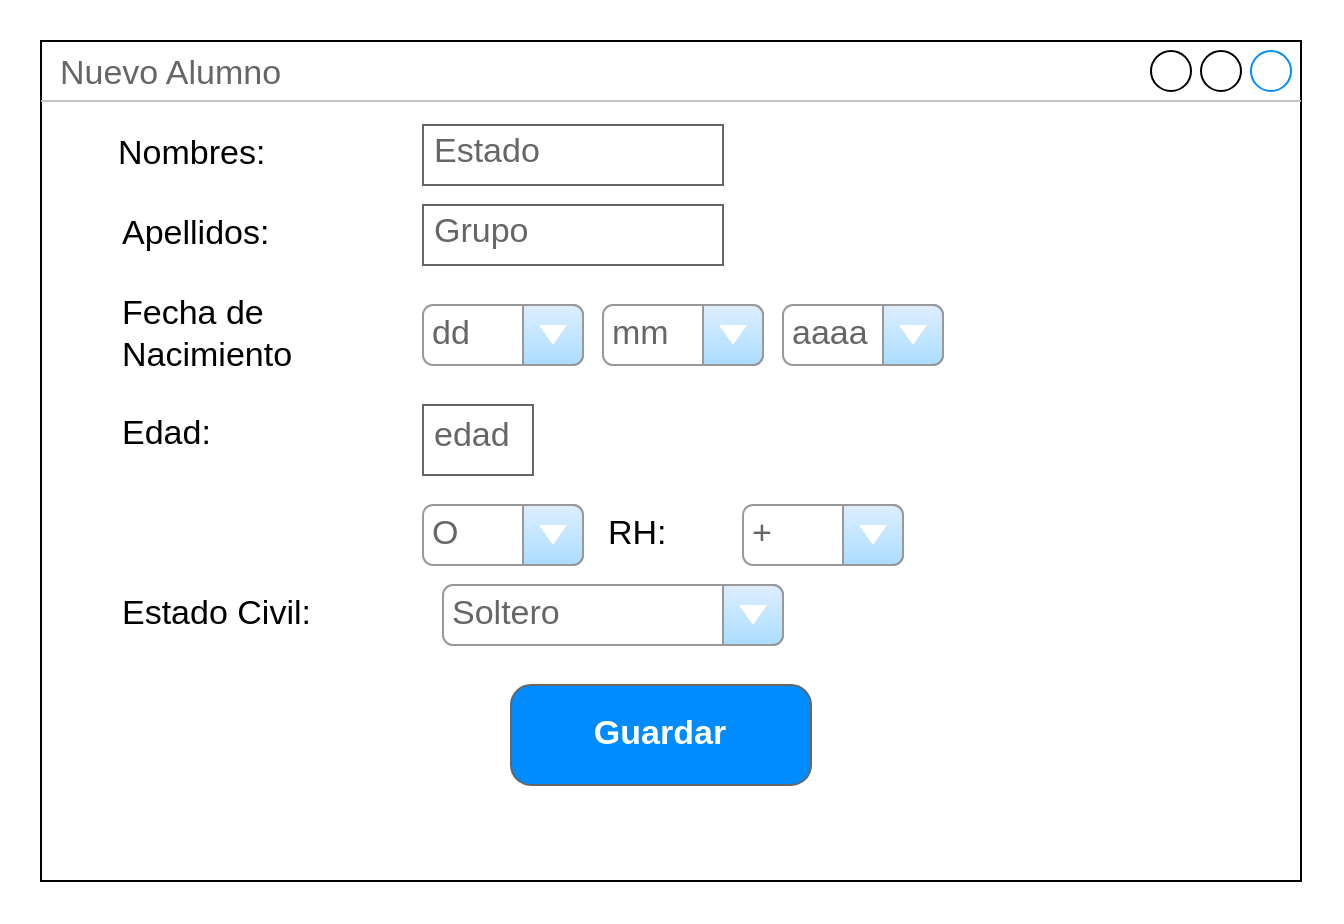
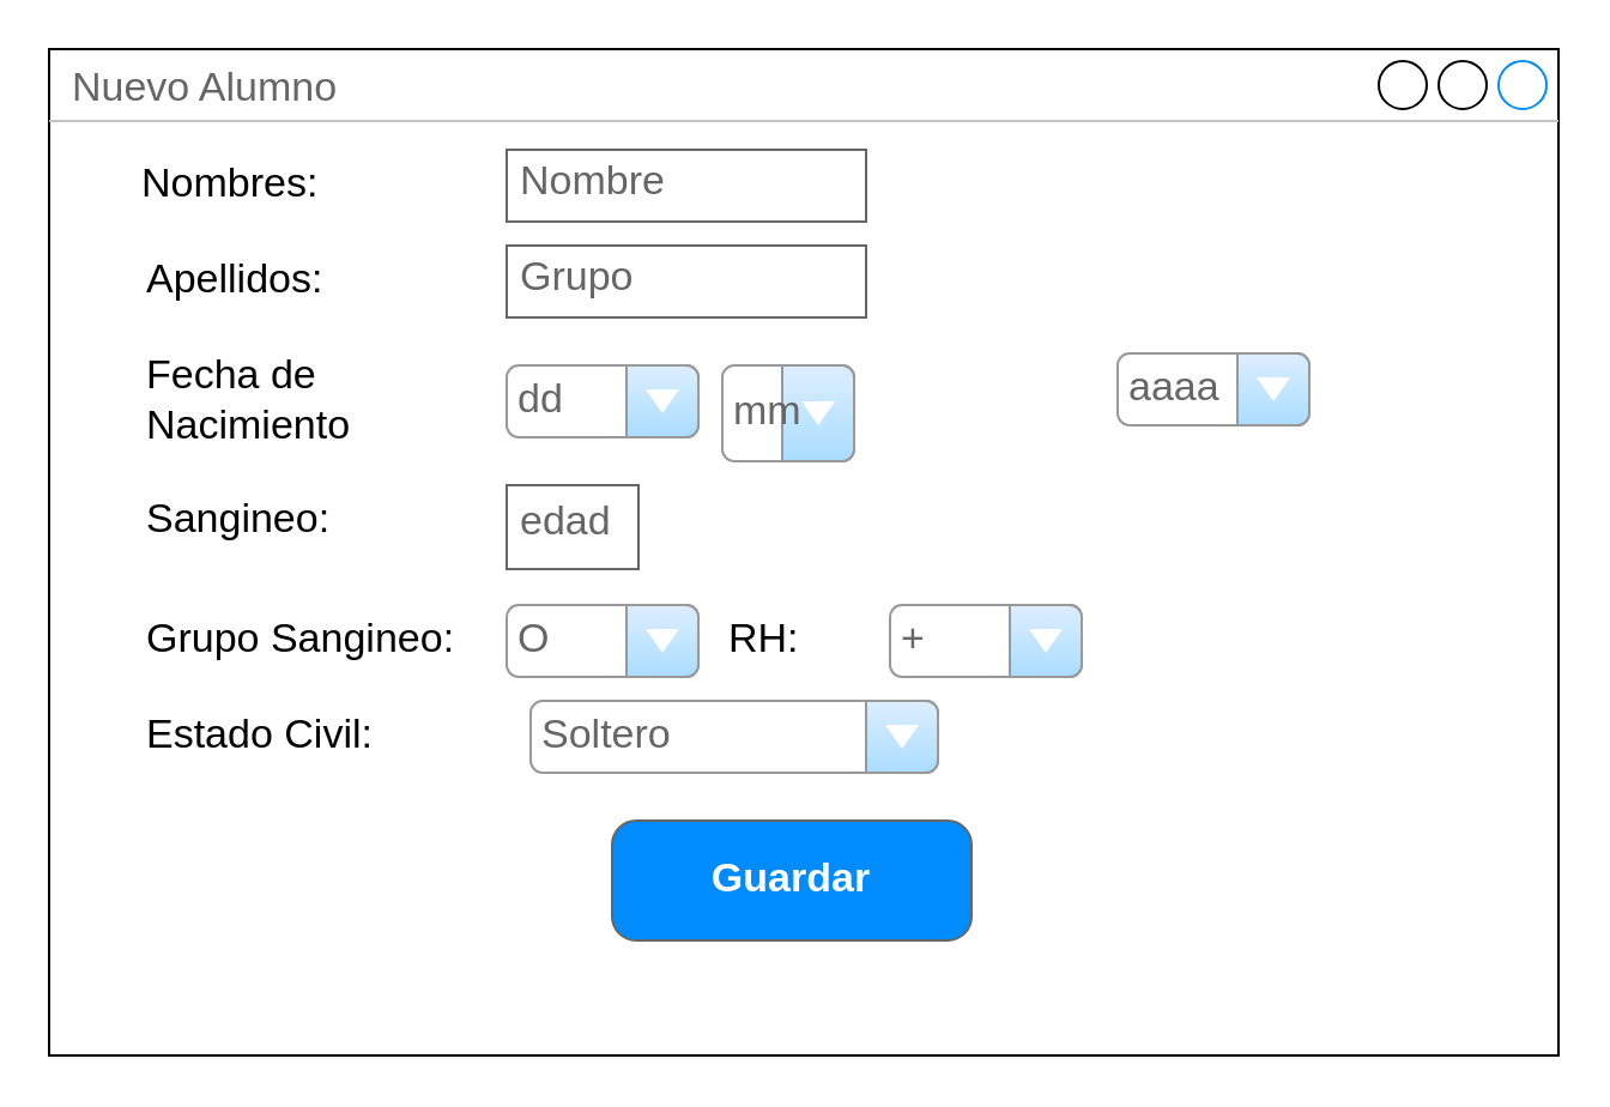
- <mxCell id="3" value="Estado" style="strokeWidth=1;shadow=0;dashed=0;align=center;html=1;shape=mxgraph.mockup.text.textBox;fontColor=#666666;align=left;fontSize=17;spacingLeft=4;spacingTop=-3;strokeColor=#666666;mainText=" vertex="1" parent="1"><mxGeometry x="211" y="62" width="150" height="30" as="geometry" /></mxCell>
+ <mxCell id="3" value="Nombre" style="strokeWidth=1;shadow=0;dashed=0;align=center;html=1;shape=mxgraph.mockup.text.textBox;fontColor=#666666;align=left;fontSize=17;spacingLeft=4;spacingTop=-3;strokeColor=#666666;mainText=" vertex="1" parent="1"><mxGeometry x="211" y="62" width="150" height="30" as="geometry" /></mxCell>
- <mxCell id="6" value="mm" style="strokeWidth=1;shadow=0;dashed=0;align=center;html=1;shape=mxgraph.mockup.forms.comboBox;strokeColor=#999999;fillColor=#ddeeff;align=left;fillColor2=#aaddff;mainText=;fontColor=#666666;fontSize=17;spacingLeft=3;" vertex="1" parent="1"><mxGeometry x="301" y="152" width="80" height="30" as="geometry" /></mxCell>
+ <mxCell id="6" value="mm" style="strokeWidth=1;shadow=0;dashed=0;align=center;html=1;shape=mxgraph.mockup.forms.comboBox;strokeColor=#999999;fillColor=#ddeeff;align=left;fillColor2=#aaddff;mainText=;fontColor=#666666;fontSize=17;spacingLeft=3;" vertex="1" parent="1"><mxGeometry x="301" y="152" width="55" height="40" as="geometry" /></mxCell>
- <mxCell id="7" value="aaaa" style="strokeWidth=1;shadow=0;dashed=0;align=center;html=1;shape=mxgraph.mockup.forms.comboBox;strokeColor=#999999;fillColor=#ddeeff;align=left;fillColor2=#aaddff;mainText=;fontColor=#666666;fontSize=17;spacingLeft=3;" vertex="1" parent="1"><mxGeometry x="391" y="152" width="80" height="30" as="geometry" /></mxCell>
+ <mxCell id="7" value="aaaa" style="strokeWidth=1;shadow=0;dashed=0;align=center;html=1;shape=mxgraph.mockup.forms.comboBox;strokeColor=#999999;fillColor=#ddeeff;align=left;fillColor2=#aaddff;mainText=;fontColor=#666666;fontSize=17;spacingLeft=3;" vertex="1" parent="1"><mxGeometry x="466" y="147" width="80" height="30" as="geometry" /></mxCell>
- <mxCell id="15" value="Edad:" style="text;html=1;strokeColor=none;fillColor=none;align=left;verticalAlign=middle;whiteSpace=wrap;rounded=0;fontSize=17;" vertex="1" parent="1"><mxGeometry x="59" y="202" width="110" height="30" as="geometry" /></mxCell>
+ <mxCell id="15" value="Sangineo:" style="text;html=1;strokeColor=none;fillColor=none;align=left;verticalAlign=middle;whiteSpace=wrap;rounded=0;fontSize=17;" vertex="1" parent="1"><mxGeometry x="59" y="202" width="110" height="30" as="geometry" /></mxCell>
+ <mxCell id="16" value="Grupo Sangineo:" style="text;html=1;strokeColor=none;fillColor=none;align=left;verticalAlign=middle;whiteSpace=wrap;rounded=0;fontSize=17;" vertex="1" parent="1"><mxGeometry x="59" y="252" width="138" height="30" as="geometry" /></mxCell>
